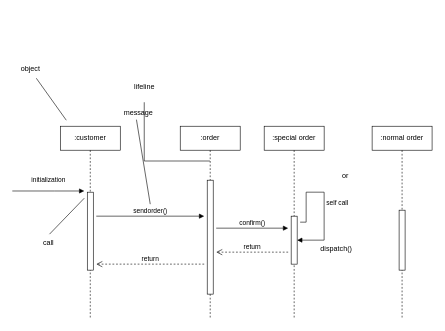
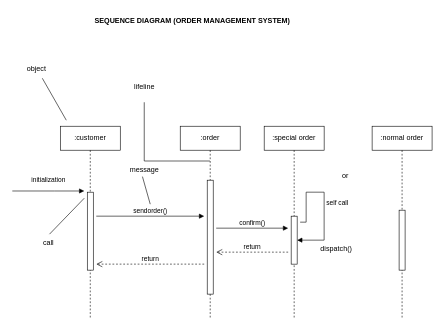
+ <mxCell id="26" value="SEQUENCE DIAGRAM (ORDER MANAGEMENT SYSTEM)" style="text;html=1;align=center;verticalAlign=middle;resizable=0;points=[];autosize=1;strokeColor=none;fillColor=none;fontStyle=1" vertex="1" parent="1"><mxGeometry x="145" y="20" width="350" height="30" as="geometry" /></mxCell>
- <mxCell id="12" value="object" style="text;html=1;align=center;verticalAlign=middle;resizable=0;points=[];autosize=1;strokeColor=none;fillColor=none;" vertex="1" parent="1"><mxGeometry x="20" y="100" width="60" height="30" as="geometry" /></mxCell>
+ <mxCell id="12" value="object" style="text;html=1;align=center;verticalAlign=middle;resizable=0;points=[];autosize=1;strokeColor=none;fillColor=none;" vertex="1" parent="1"><mxGeometry x="30" y="100" width="60" height="30" as="geometry" /></mxCell>
- <mxCell id="19" value="message" style="text;html=1;align=center;verticalAlign=middle;resizable=0;points=[];autosize=1;strokeColor=none;fillColor=none;" vertex="1" parent="1"><mxGeometry x="195" y="173" width="70" height="30" as="geometry" /></mxCell>
+ <mxCell id="19" value="message" style="text;html=1;align=center;verticalAlign=middle;resizable=0;points=[];autosize=1;strokeColor=none;fillColor=none;" vertex="1" parent="1"><mxGeometry x="205" y="268" width="70" height="30" as="geometry" /></mxCell>
